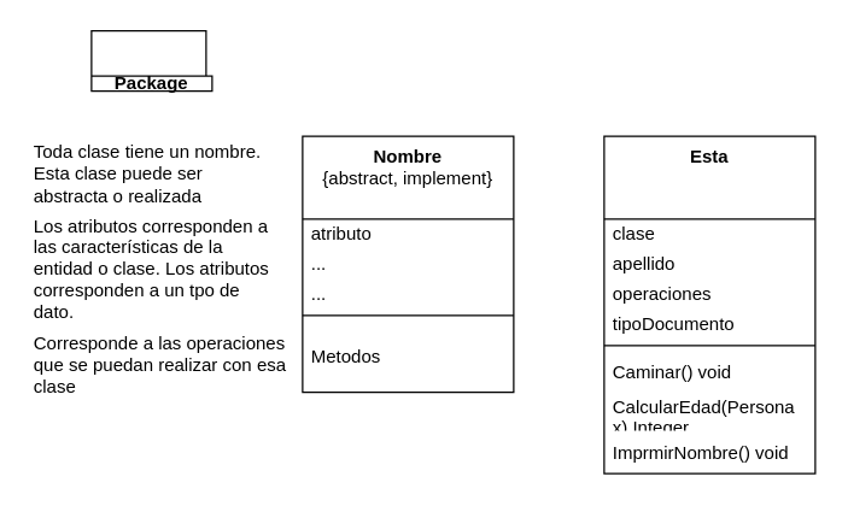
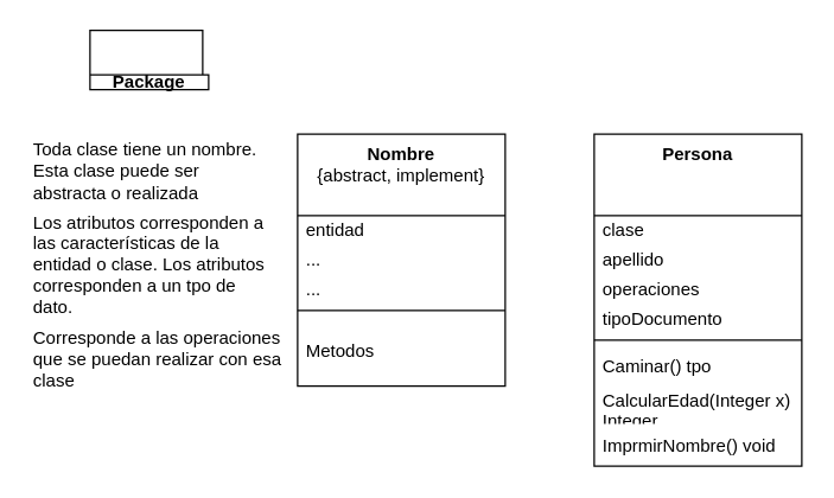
- <mxCell id="12" value="&lt;b&gt;Esta&lt;/b&gt;" style="swimlane;fontStyle=0;align=center;verticalAlign=top;childLayout=stackLayout;horizontal=1;startSize=55;horizontalStack=0;resizeParent=1;resizeParentMax=0;resizeLast=0;collapsible=0;marginBottom=0;html=1;whiteSpace=wrap;" vertex="1" parent="1"><mxGeometry x="400" y="90" width="140" height="224" as="geometry" /></mxCell>
+ <mxCell id="12" value="&lt;b&gt;Persona&lt;/b&gt;" style="swimlane;fontStyle=0;align=center;verticalAlign=top;childLayout=stackLayout;horizontal=1;startSize=55;horizontalStack=0;resizeParent=1;resizeParentMax=0;resizeLast=0;collapsible=0;marginBottom=0;html=1;whiteSpace=wrap;" vertex="1" parent="1"><mxGeometry x="400" y="90" width="140" height="224" as="geometry" /></mxCell>
- <mxCell id="4" value="atributo" style="text;html=1;strokeColor=none;fillColor=none;align=left;verticalAlign=middle;spacingLeft=4;spacingRight=4;overflow=hidden;rotatable=0;points=[[0,0.5],[1,0.5]];portConstraint=eastwest;whiteSpace=wrap;" vertex="1" parent="3"><mxGeometry y="55" width="140" height="20" as="geometry" /></mxCell>
+ <mxCell id="4" value="entidad" style="text;html=1;strokeColor=none;fillColor=none;align=left;verticalAlign=middle;spacingLeft=4;spacingRight=4;overflow=hidden;rotatable=0;points=[[0,0.5],[1,0.5]];portConstraint=eastwest;whiteSpace=wrap;" vertex="1" parent="3"><mxGeometry y="55" width="140" height="20" as="geometry" /></mxCell>
- <mxCell id="18" value="Caminar() void" style="text;html=1;strokeColor=none;fillColor=none;align=left;verticalAlign=middle;spacingLeft=4;spacingRight=4;overflow=hidden;rotatable=0;points=[[0,0.5],[1,0.5]];portConstraint=eastwest;whiteSpace=wrap;" vertex="1" parent="12"><mxGeometry y="143" width="140" height="27" as="geometry" /></mxCell>
+ <mxCell id="18" value="Caminar() tpo" style="text;html=1;strokeColor=none;fillColor=none;align=left;verticalAlign=middle;spacingLeft=4;spacingRight=4;overflow=hidden;rotatable=0;points=[[0,0.5],[1,0.5]];portConstraint=eastwest;whiteSpace=wrap;" vertex="1" parent="12"><mxGeometry y="143" width="140" height="27" as="geometry" /></mxCell>
- <mxCell id="19" value="CalcularEdad(Persona x) Integer" style="text;html=1;strokeColor=none;fillColor=none;align=left;verticalAlign=middle;spacingLeft=4;spacingRight=4;overflow=hidden;rotatable=0;points=[[0,0.5],[1,0.5]];portConstraint=eastwest;whiteSpace=wrap;" vertex="1" parent="12"><mxGeometry y="170" width="140" height="27" as="geometry" /></mxCell>
+ <mxCell id="19" value="CalcularEdad(Integer x) Integer" style="text;html=1;strokeColor=none;fillColor=none;align=left;verticalAlign=middle;spacingLeft=4;spacingRight=4;overflow=hidden;rotatable=0;points=[[0,0.5],[1,0.5]];portConstraint=eastwest;whiteSpace=wrap;" vertex="1" parent="12"><mxGeometry y="170" width="140" height="27" as="geometry" /></mxCell>
